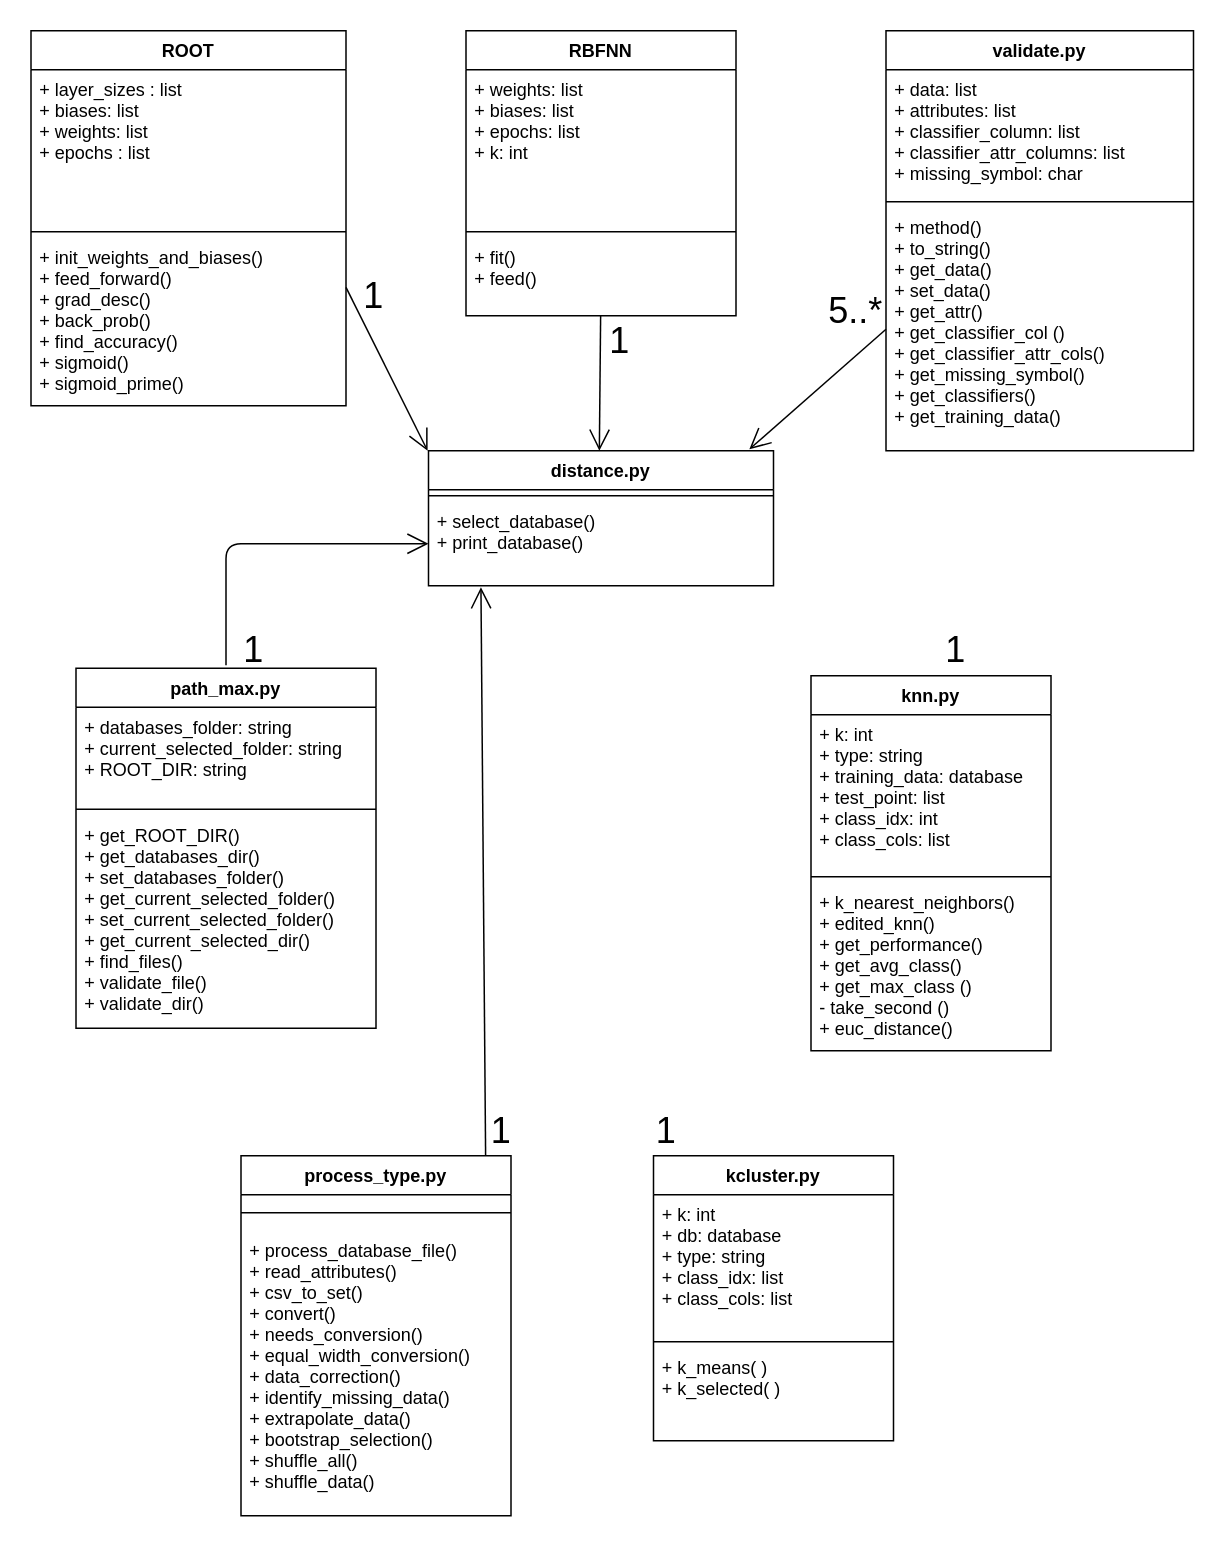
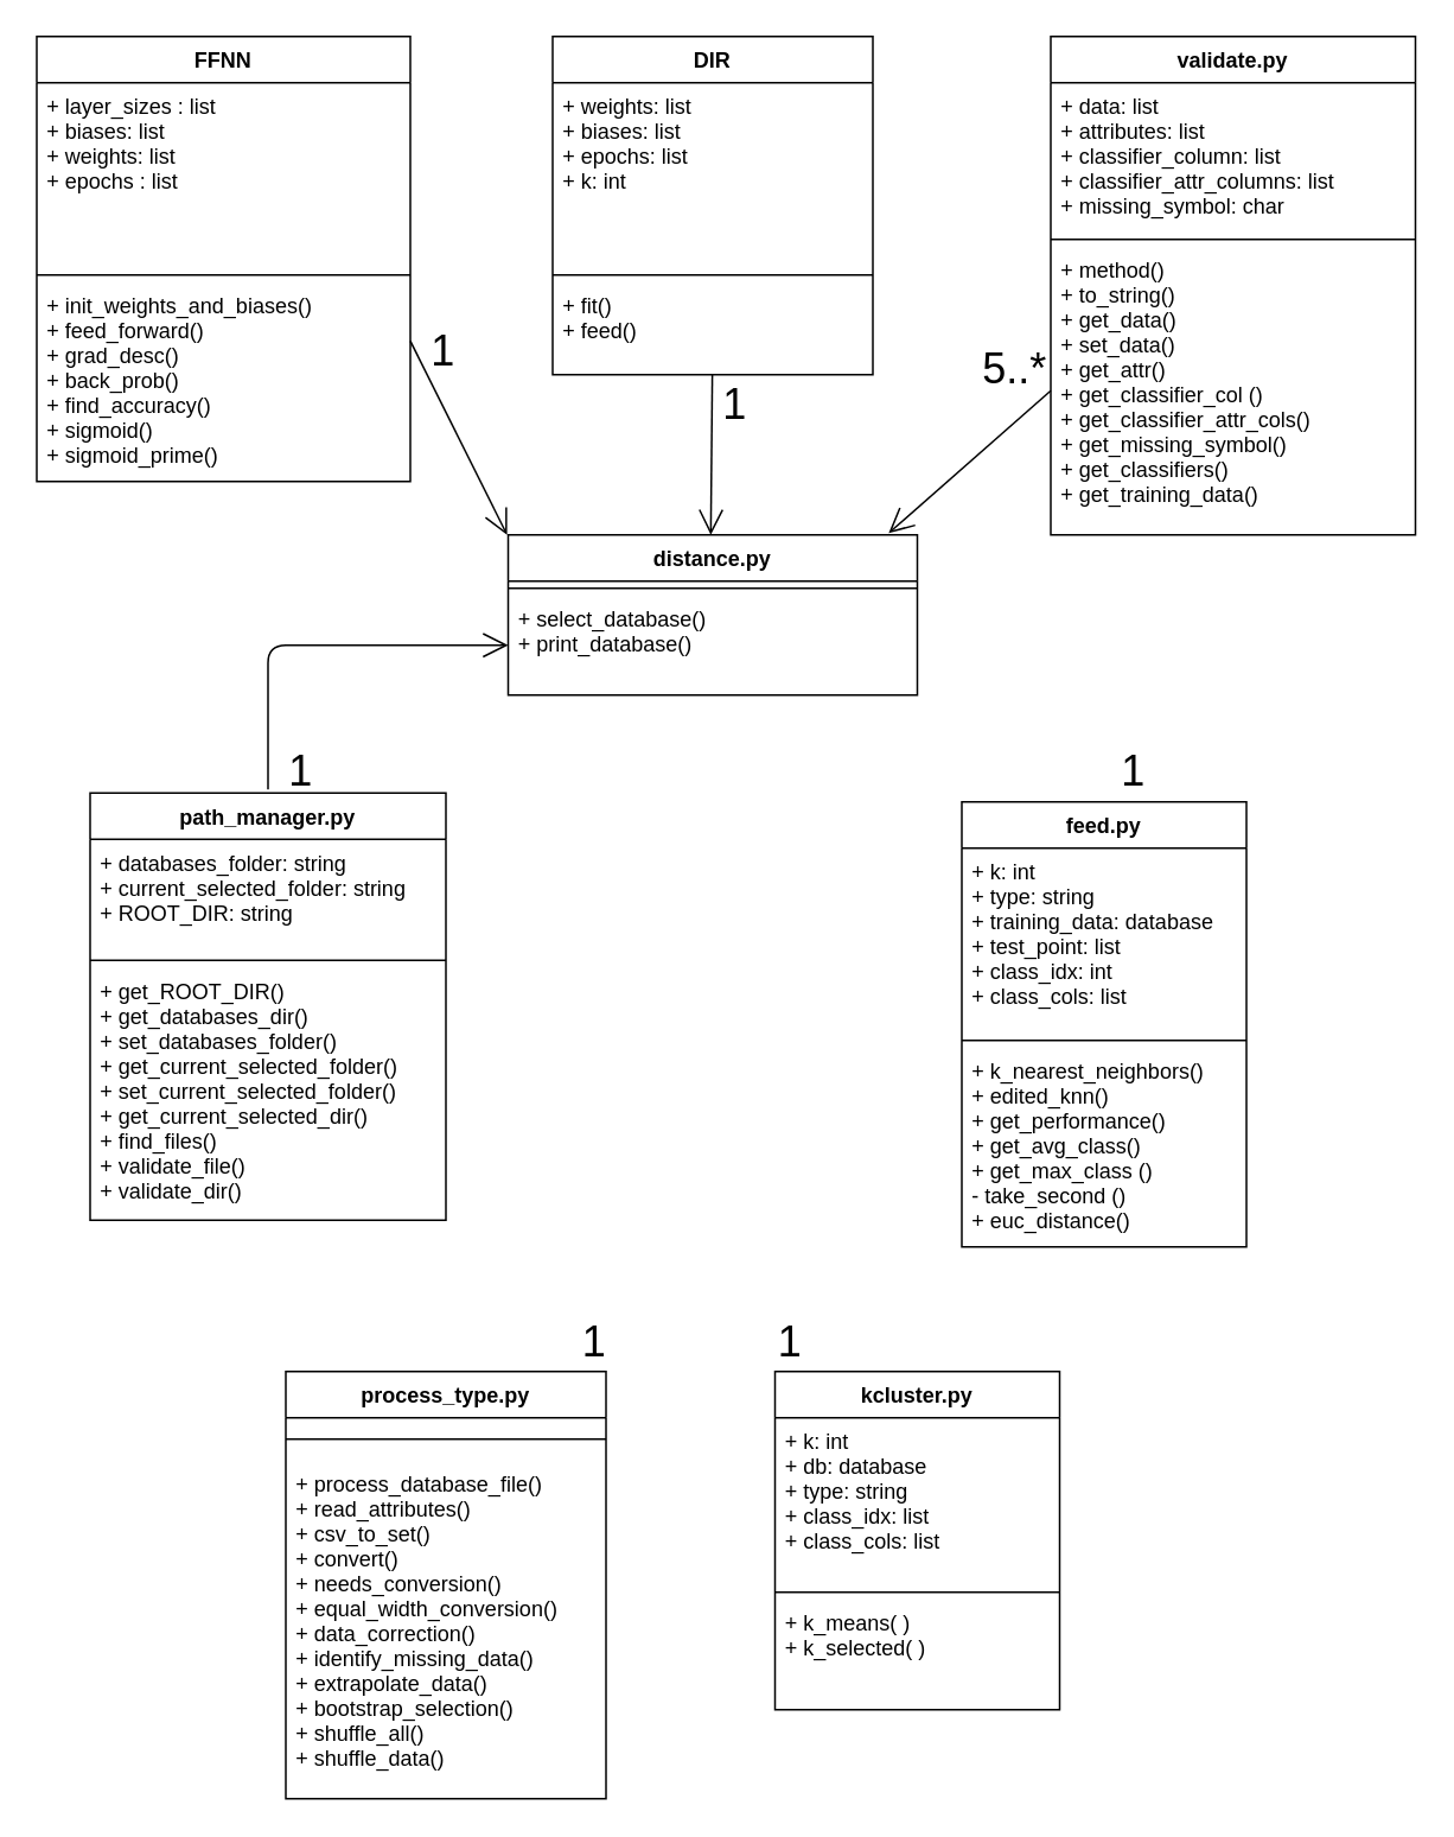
- <mxCell id="2" value="ROOT" style="swimlane;fontStyle=1;align=center;verticalAlign=top;childLayout=stackLayout;horizontal=1;startSize=26;horizontalStack=0;resizeParent=1;resizeParentMax=0;resizeLast=0;collapsible=1;marginBottom=0;" parent="1" vertex="1"><mxGeometry x="20" y="20" width="210" height="250" as="geometry" /></mxCell>
+ <mxCell id="2" value="FFNN" style="swimlane;fontStyle=1;align=center;verticalAlign=top;childLayout=stackLayout;horizontal=1;startSize=26;horizontalStack=0;resizeParent=1;resizeParentMax=0;resizeLast=0;collapsible=1;marginBottom=0;" parent="1" vertex="1"><mxGeometry x="20" y="20" width="210" height="250" as="geometry" /></mxCell>
- <mxCell id="6" value="RBFNN" style="swimlane;fontStyle=1;align=center;verticalAlign=top;childLayout=stackLayout;horizontal=1;startSize=26;horizontalStack=0;resizeParent=1;resizeParentMax=0;resizeLast=0;collapsible=1;marginBottom=0;" parent="1" vertex="1"><mxGeometry x="310" y="20" width="180" height="190" as="geometry" /></mxCell>
+ <mxCell id="6" value="DIR" style="swimlane;fontStyle=1;align=center;verticalAlign=top;childLayout=stackLayout;horizontal=1;startSize=26;horizontalStack=0;resizeParent=1;resizeParentMax=0;resizeLast=0;collapsible=1;marginBottom=0;" parent="1" vertex="1"><mxGeometry x="310" y="20" width="180" height="190" as="geometry" /></mxCell>
- <mxCell id="20" value="path_max.py" style="swimlane;fontStyle=1;align=center;verticalAlign=top;childLayout=stackLayout;horizontal=1;startSize=26;horizontalStack=0;resizeParent=1;resizeParentMax=0;resizeLast=0;collapsible=1;marginBottom=0;" parent="1" vertex="1"><mxGeometry x="50" y="445" width="200" height="240" as="geometry" /></mxCell>
+ <mxCell id="20" value="path_manager.py" style="swimlane;fontStyle=1;align=center;verticalAlign=top;childLayout=stackLayout;horizontal=1;startSize=26;horizontalStack=0;resizeParent=1;resizeParentMax=0;resizeLast=0;collapsible=1;marginBottom=0;" parent="1" vertex="1"><mxGeometry x="50" y="445" width="200" height="240" as="geometry" /></mxCell>
- <mxCell id="24" value="knn.py" style="swimlane;fontStyle=1;align=center;verticalAlign=top;childLayout=stackLayout;horizontal=1;startSize=26;horizontalStack=0;resizeParent=1;resizeParentMax=0;resizeLast=0;collapsible=1;marginBottom=0;" parent="1" vertex="1"><mxGeometry x="540" y="450" width="160" height="250" as="geometry" /></mxCell>
+ <mxCell id="24" value="feed.py" style="swimlane;fontStyle=1;align=center;verticalAlign=top;childLayout=stackLayout;horizontal=1;startSize=26;horizontalStack=0;resizeParent=1;resizeParentMax=0;resizeLast=0;collapsible=1;marginBottom=0;" parent="1" vertex="1"><mxGeometry x="540" y="450" width="160" height="250" as="geometry" /></mxCell>
- <mxCell id="34" value="" style="endArrow=open;endFill=1;endSize=12;html=1;entryX=0.152;entryY=1.018;entryDx=0;entryDy=0;entryPerimeter=0;exitX=0.906;exitY=0;exitDx=0;exitDy=0;exitPerimeter=0;" edge="1" parent="1" source="17" target="16"><mxGeometry width="160" relative="1" as="geometry"><mxPoint x="319" y="770" as="sourcePoint" /><mxPoint x="318" y="460" as="targetPoint" /></mxGeometry></mxCell>
